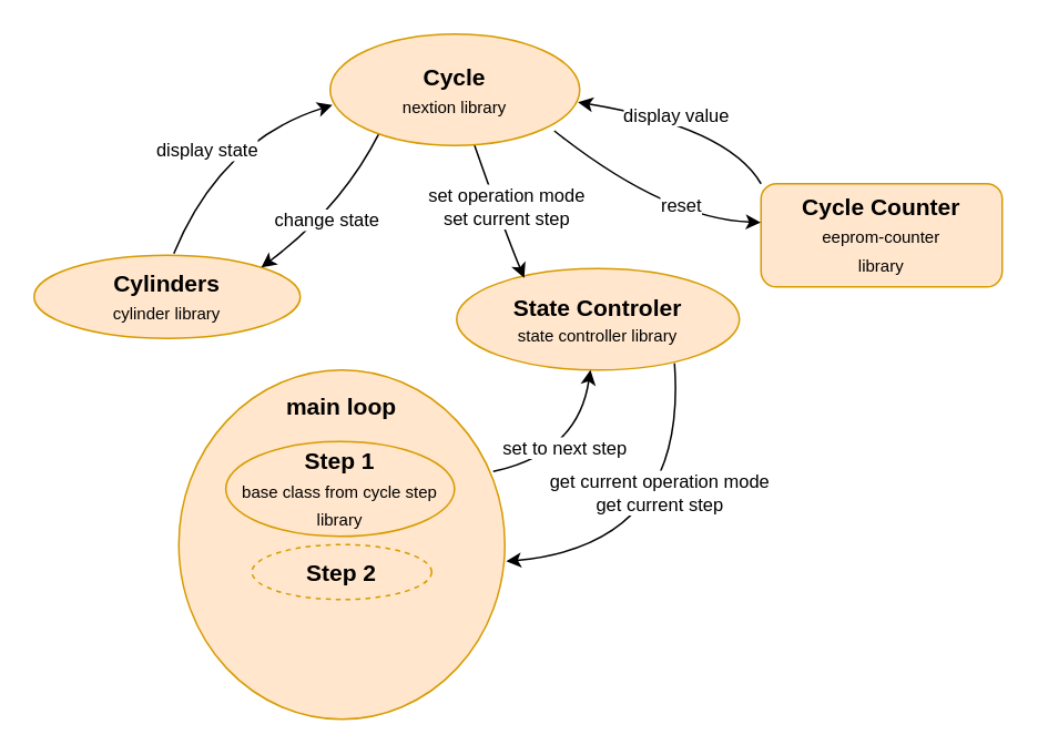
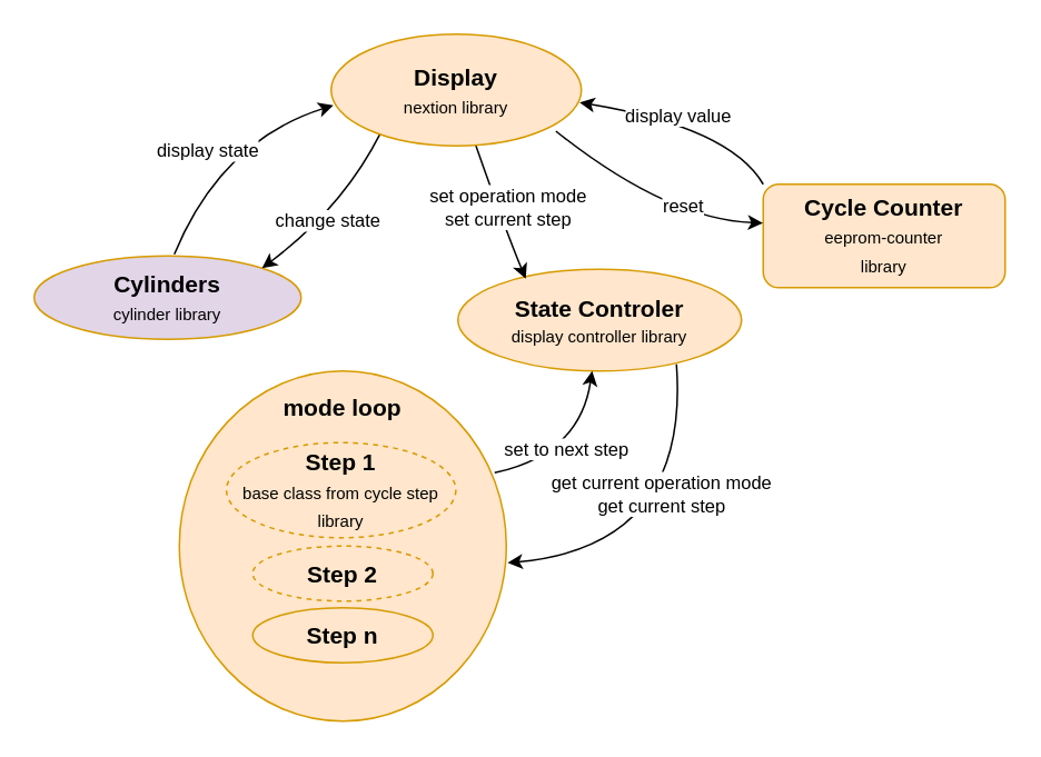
- <mxCell id="12" value="Cycle&lt;br&gt;&lt;font style=&quot;font-size: 10px ; font-weight: normal&quot;&gt;nextion library&lt;/font&gt;" style="ellipse;whiteSpace=wrap;html=1;fontSize=14;fillColor=#ffe6cc;strokeColor=#d79b00;fontStyle=1" parent="1" vertex="1"><mxGeometry x="198" y="20" width="150" height="67" as="geometry" /></mxCell>
+ <mxCell id="12" value="Display&lt;br&gt;&lt;font style=&quot;font-size: 10px ; font-weight: normal&quot;&gt;nextion library&lt;/font&gt;" style="ellipse;whiteSpace=wrap;html=1;fontSize=14;fillColor=#ffe6cc;strokeColor=#d79b00;fontStyle=1" parent="1" vertex="1"><mxGeometry x="198" y="20" width="150" height="67" as="geometry" /></mxCell>
- <mxCell id="2" value="Cylinders&lt;br style=&quot;font-size: 12px&quot;&gt;&lt;font size=&quot;1&quot;&gt;&lt;span style=&quot;font-weight: 400&quot;&gt;cylinder library&lt;/span&gt;&lt;/font&gt;" style="ellipse;whiteSpace=wrap;html=1;fontSize=14;fillColor=#ffe6cc;strokeColor=#d79b00;fontStyle=1" parent="1" vertex="1"><mxGeometry x="20" y="153" width="160" height="50" as="geometry" /></mxCell>
+ <mxCell id="2" value="Cylinders&lt;br style=&quot;font-size: 12px&quot;&gt;&lt;font size=&quot;1&quot;&gt;&lt;span style=&quot;font-weight: 400&quot;&gt;cylinder library&lt;/span&gt;&lt;/font&gt;" style="ellipse;whiteSpace=wrap;html=1;fontSize=14;fillColor=#e1d5e7;strokeColor=#d79b00;fontStyle=1;" parent="1" vertex="1"><mxGeometry x="20" y="153" width="160" height="50" as="geometry" /></mxCell>
- <mxCell id="4" value="&lt;div&gt;State Controler&lt;/div&gt;&lt;div style=&quot;font-size: 12px&quot;&gt;&lt;span style=&quot;font-size: 10px ; font-weight: normal&quot;&gt;state controller library&lt;/span&gt;&lt;br&gt;&lt;/div&gt;" style="ellipse;whiteSpace=wrap;html=1;fontSize=14;fillColor=#ffe6cc;strokeColor=#d79b00;fontStyle=1" parent="1" vertex="1"><mxGeometry x="274" y="161" width="170" height="61" as="geometry" /></mxCell>
+ <mxCell id="4" value="&lt;div&gt;State Controler&lt;/div&gt;&lt;div style=&quot;font-size: 12px&quot;&gt;&lt;span style=&quot;font-size: 10px ; font-weight: normal&quot;&gt;display controller library&lt;/span&gt;&lt;br&gt;&lt;/div&gt;" style="ellipse;whiteSpace=wrap;html=1;fontSize=14;fillColor=#ffe6cc;strokeColor=#d79b00;fontStyle=1" parent="1" vertex="1"><mxGeometry x="274" y="161" width="170" height="61" as="geometry" /></mxCell>
- <mxCell id="13" value="main loop" style="ellipse;whiteSpace=wrap;html=1;fontSize=14;fillColor=#ffe6cc;strokeColor=#d79b00;fontStyle=1;labelPosition=center;verticalLabelPosition=middle;align=center;verticalAlign=top;horizontal=1;spacingTop=7;spacingBottom=11;" parent="1" vertex="1"><mxGeometry x="107" y="222" width="196" height="210" as="geometry" /></mxCell>
+ <mxCell id="13" value="mode loop" style="ellipse;whiteSpace=wrap;html=1;fontSize=14;fillColor=#ffe6cc;strokeColor=#d79b00;fontStyle=1;labelPosition=center;verticalLabelPosition=middle;align=center;verticalAlign=top;horizontal=1;spacingTop=7;spacingBottom=11;" parent="1" vertex="1"><mxGeometry x="107" y="222" width="196" height="210" as="geometry" /></mxCell>
- <mxCell id="14" value="Step 1&lt;br style=&quot;font-size: 12px&quot;&gt;&lt;font size=&quot;1&quot;&gt;&lt;span style=&quot;font-weight: 400&quot;&gt;base class from cycle step library&lt;/span&gt;&lt;/font&gt;" style="ellipse;whiteSpace=wrap;html=1;fontSize=14;fillColor=#ffe6cc;strokeColor=#d79b00;fontStyle=1;spacing=1;" parent="1" vertex="1"><mxGeometry x="135.25" y="265" width="137.5" height="57" as="geometry" /></mxCell>
+ <mxCell id="14" value="Step 1&lt;br style=&quot;font-size: 12px&quot;&gt;&lt;font size=&quot;1&quot;&gt;&lt;span style=&quot;font-weight: 400&quot;&gt;base class from cycle step library&lt;/span&gt;&lt;/font&gt;" style="ellipse;whiteSpace=wrap;html=1;fontSize=14;fillColor=#ffe6cc;strokeColor=#d79b00;fontStyle=1;spacing=1;dashed=1;" parent="1" vertex="1"><mxGeometry x="135.25" y="265" width="137.5" height="57" as="geometry" /></mxCell>
+ <mxCell id="16" value="Step n" style="ellipse;whiteSpace=wrap;html=1;fontSize=14;fillColor=#ffe6cc;strokeColor=#d79b00;fontStyle=1;spacing=1;" parent="1" vertex="1"><mxGeometry x="151" y="364" width="108" height="33" as="geometry" /></mxCell>
